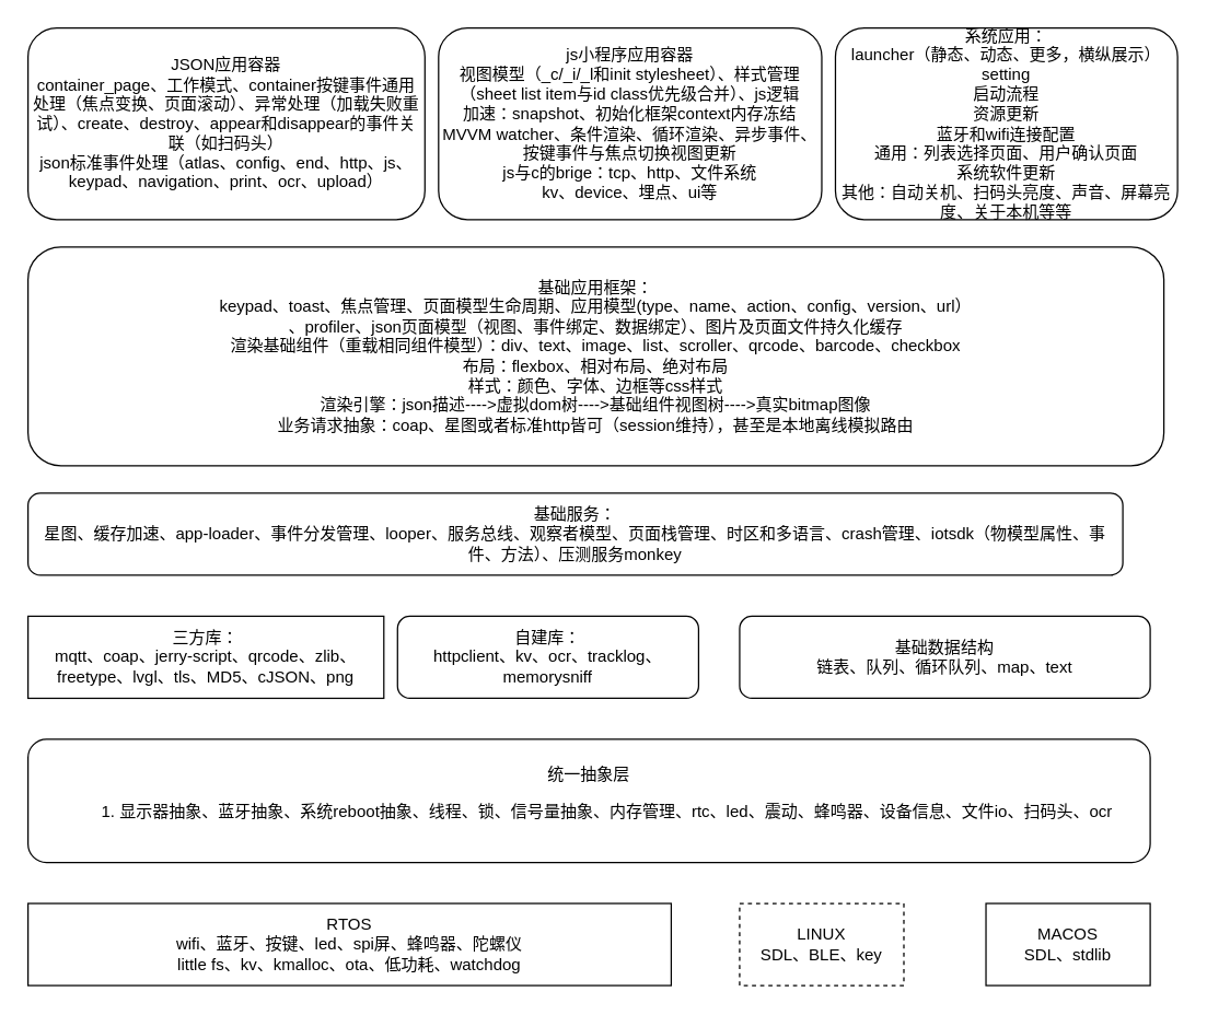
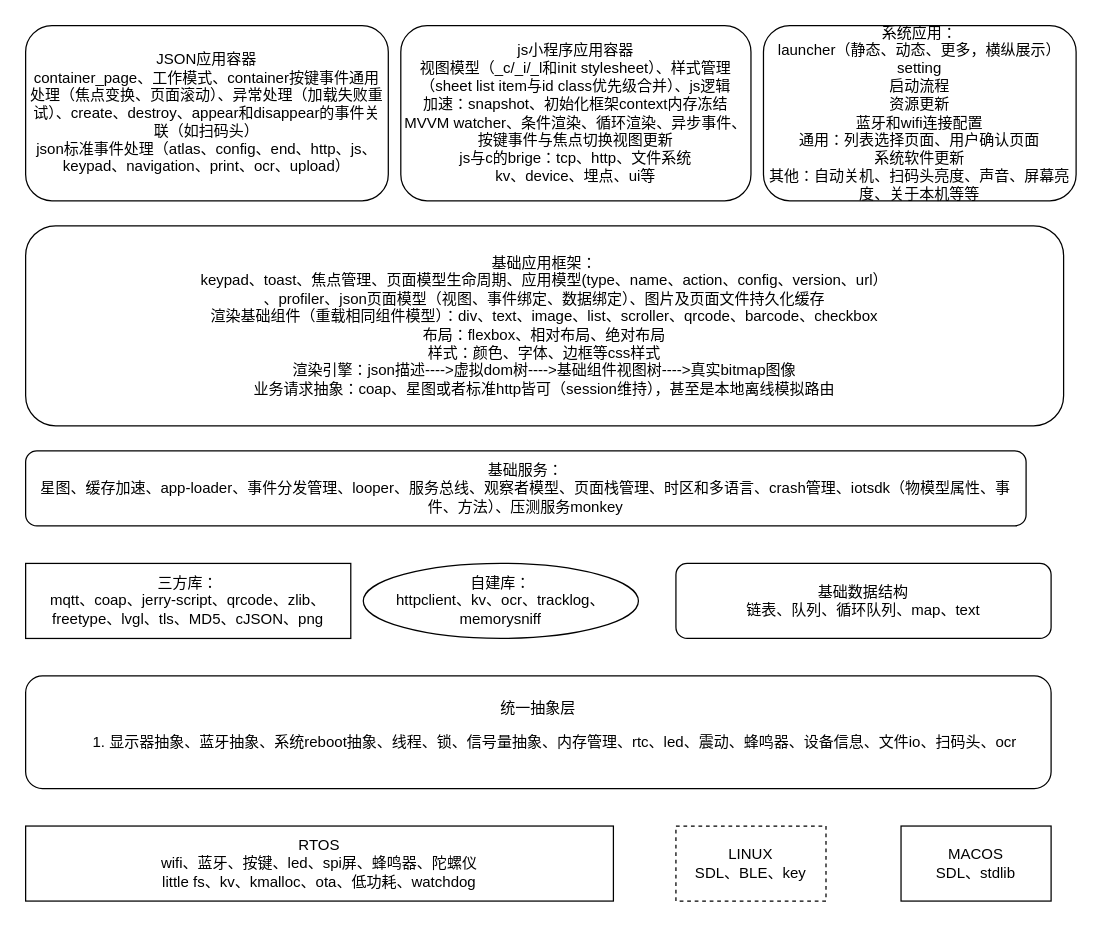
- <mxCell id="7" value="自建库：&lt;br&gt;httpclient、kv、ocr、tracklog、memorysniff" style="rounded=1;whiteSpace=wrap;html=1;" parent="1" vertex="1"><mxGeometry x="290" y="450" width="220" height="60" as="geometry" /></mxCell>
+ <mxCell id="7" value="自建库：&lt;br&gt;httpclient、kv、ocr、tracklog、memorysniff" style="ellipse;whiteSpace=wrap;html=1;" parent="1" vertex="1"><mxGeometry x="290" y="450" width="220" height="60" as="geometry" /></mxCell>
